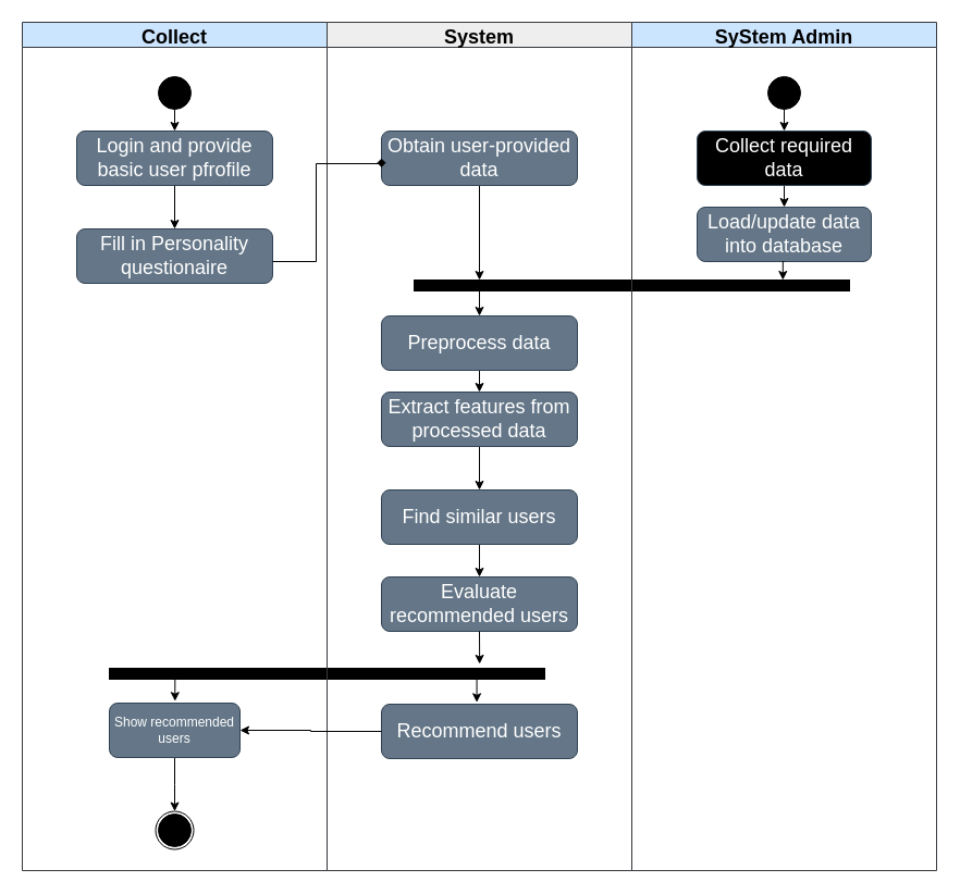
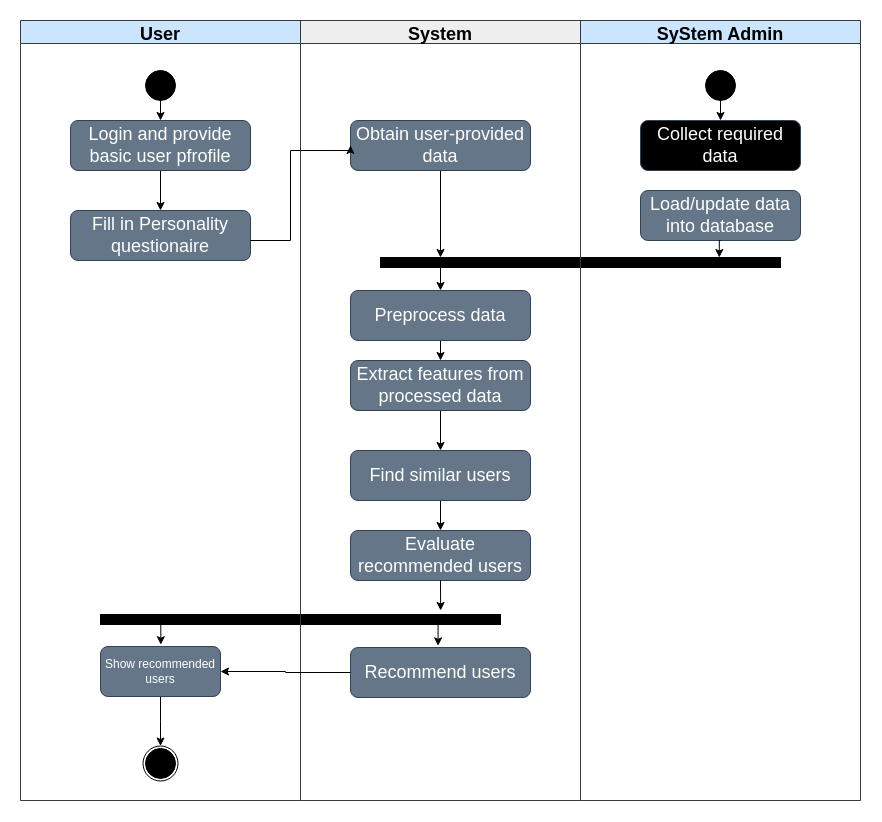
- <mxCell id="2" value="Collect" style="swimlane;fillColor=#cce5ff;strokeColor=#36393d;fontSize=18;" vertex="1" parent="1"><mxGeometry x="20" y="20" width="280" height="780" as="geometry" /></mxCell>
+ <mxCell id="2" value="User" style="swimlane;fillColor=#cce5ff;strokeColor=#36393d;fontSize=18;" vertex="1" parent="1"><mxGeometry x="20" y="20" width="280" height="780" as="geometry" /></mxCell>
- <mxCell id="34" style="edgeStyle=orthogonalEdgeStyle;rounded=0;orthogonalLoop=1;jettySize=auto;html=1;entryX=0;entryY=0.5;entryDx=0;entryDy=0;endArrow=diamond;" edge="1" parent="1" source="7" target="17"><mxGeometry relative="1" as="geometry"><Array as="points"><mxPoint x="290" y="240" /><mxPoint x="290" y="150" /></Array></mxGeometry></mxCell>
+ <mxCell id="34" style="edgeStyle=orthogonalEdgeStyle;rounded=0;orthogonalLoop=1;jettySize=auto;html=1;entryX=0;entryY=0.5;entryDx=0;entryDy=0;" edge="1" parent="1" source="7" target="17"><mxGeometry relative="1" as="geometry"><Array as="points"><mxPoint x="290" y="240" /><mxPoint x="290" y="150" /></Array></mxGeometry></mxCell>
- <mxCell id="29" style="edgeStyle=orthogonalEdgeStyle;rounded=0;orthogonalLoop=1;jettySize=auto;html=1;exitX=0.5;exitY=1;exitDx=0;exitDy=0;entryX=0.5;entryY=0;entryDx=0;entryDy=0;" edge="1" parent="28" source="30" target="33"><mxGeometry relative="1" as="geometry" /></mxCell>
